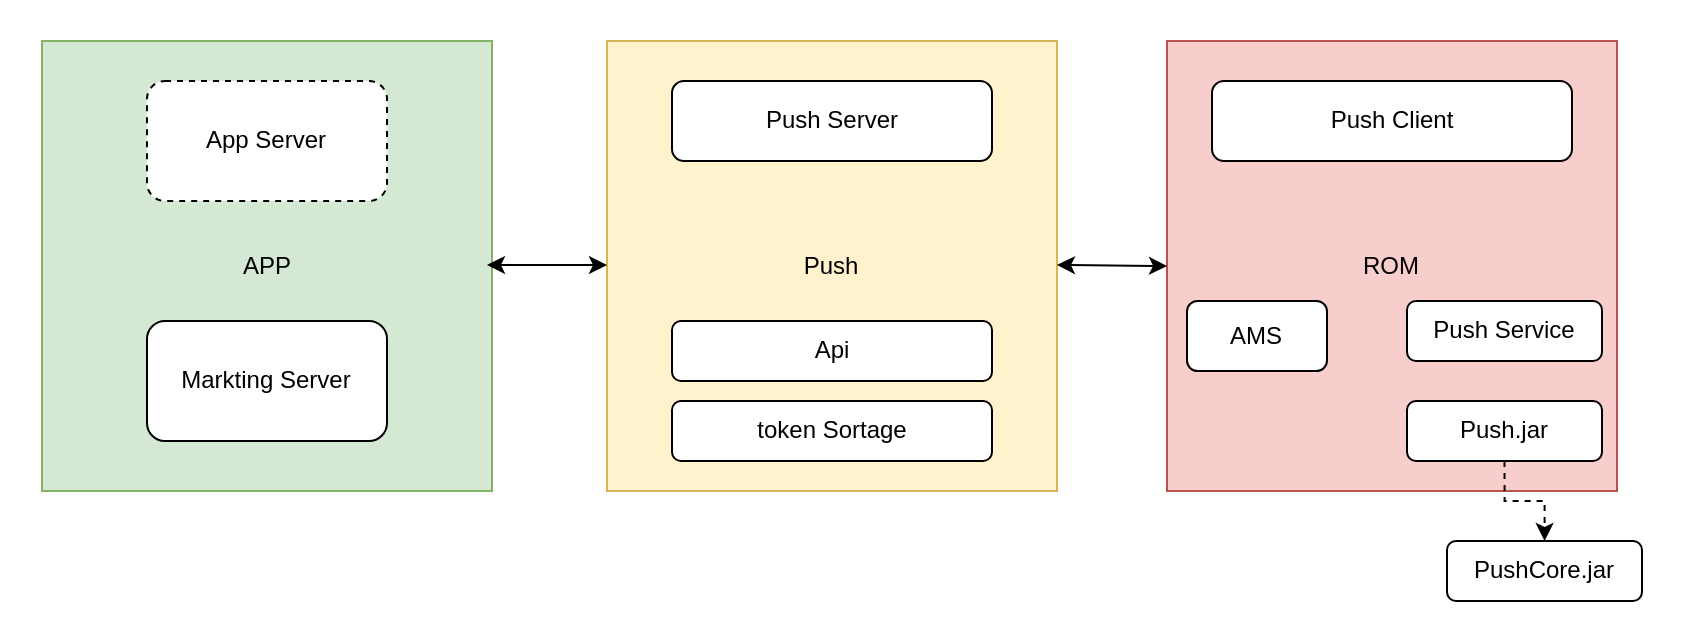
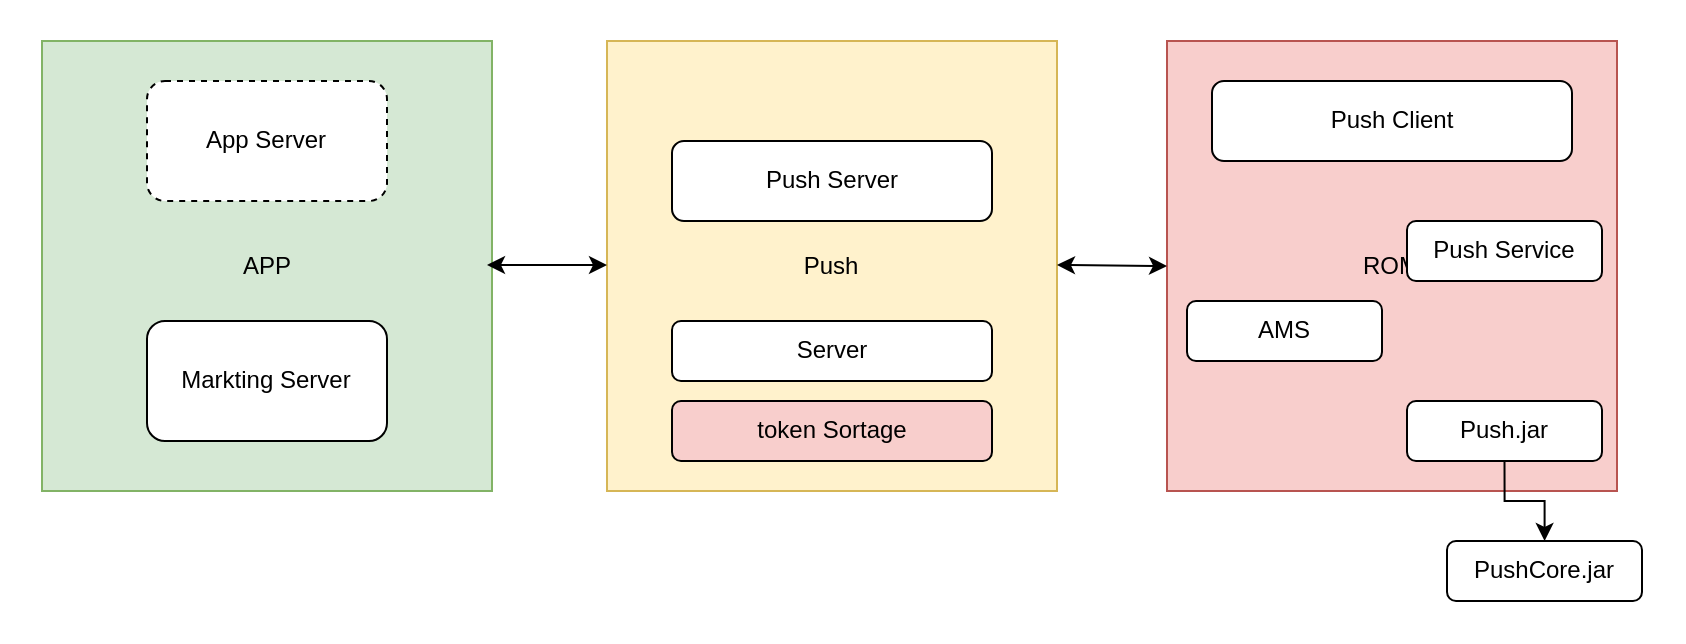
- <mxCell id="6" value="Push Server" style="rounded=1;whiteSpace=wrap;html=1;" vertex="1" parent="1"><mxGeometry x="335.5" y="40" width="160" height="40" as="geometry" /></mxCell>
+ <mxCell id="6" value="Push Server" style="rounded=1;whiteSpace=wrap;html=1;" vertex="1" parent="1"><mxGeometry x="335.5" y="70" width="160" height="40" as="geometry" /></mxCell>
- <mxCell id="11" value="Push Service" style="rounded=1;whiteSpace=wrap;html=1;" vertex="1" parent="1"><mxGeometry x="703" y="150" width="97.5" height="30" as="geometry" /></mxCell>
+ <mxCell id="11" value="Push Service" style="rounded=1;whiteSpace=wrap;html=1;" vertex="1" parent="1"><mxGeometry x="703" y="110" width="97.5" height="30" as="geometry" /></mxCell>
- <mxCell id="12" value="AMS" style="rounded=1;whiteSpace=wrap;html=1;" vertex="1" parent="1"><mxGeometry x="593" y="150" width="70" height="35" as="geometry" /></mxCell>
+ <mxCell id="12" value="AMS" style="rounded=1;whiteSpace=wrap;html=1;" vertex="1" parent="1"><mxGeometry x="593" y="150" width="97.5" height="30" as="geometry" /></mxCell>
- <mxCell id="8" value="Api" style="rounded=1;whiteSpace=wrap;html=1;" vertex="1" parent="1"><mxGeometry x="335.5" y="160" width="160" height="30" as="geometry" /></mxCell>
+ <mxCell id="8" value="Server" style="rounded=1;whiteSpace=wrap;html=1;" vertex="1" parent="1"><mxGeometry x="335.5" y="160" width="160" height="30" as="geometry" /></mxCell>
- <mxCell id="7" value="token Sortage" style="rounded=1;whiteSpace=wrap;html=1;" vertex="1" parent="1"><mxGeometry x="335.5" y="200" width="160" height="30" as="geometry" /></mxCell>
+ <mxCell id="7" value="token Sortage" style="rounded=1;whiteSpace=wrap;html=1;fillColor=#f8cecc;" vertex="1" parent="1"><mxGeometry x="335.5" y="200" width="160" height="30" as="geometry" /></mxCell>
- <mxCell id="13" style="edgeStyle=orthogonalEdgeStyle;rounded=0;orthogonalLoop=1;jettySize=auto;html=1;exitX=0.5;exitY=1;exitDx=0;exitDy=0;dashed=1;" edge="1" parent="1" source="14" target="17"><mxGeometry relative="1" as="geometry" /></mxCell>
+ <mxCell id="13" style="edgeStyle=orthogonalEdgeStyle;rounded=0;orthogonalLoop=1;jettySize=auto;html=1;exitX=0.5;exitY=1;exitDx=0;exitDy=0;" edge="1" parent="1" source="14" target="17"><mxGeometry relative="1" as="geometry" /></mxCell>
